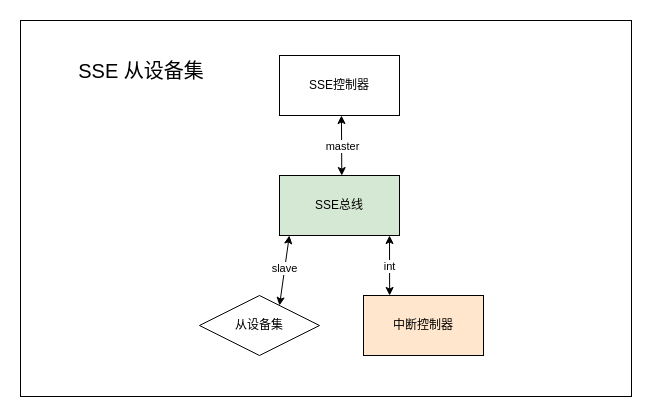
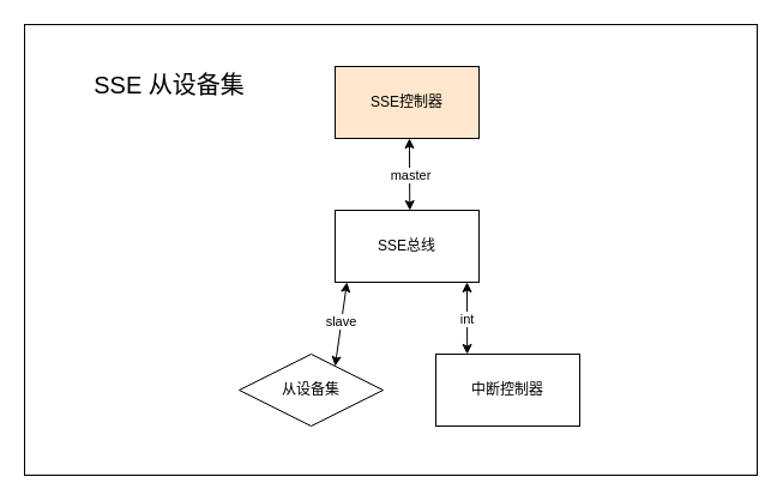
- <mxCell id="9" value="SSE控制器" style="rounded=0;whiteSpace=wrap;html=1;" vertex="1" parent="1"><mxGeometry x="279" y="55" width="120" height="60" as="geometry" /></mxCell>
+ <mxCell id="9" value="SSE控制器" style="rounded=0;whiteSpace=wrap;html=1;fillColor=#ffe6cc;" vertex="1" parent="1"><mxGeometry x="279" y="55" width="120" height="60" as="geometry" /></mxCell>
- <mxCell id="2" value="SSE总线" style="rounded=0;whiteSpace=wrap;html=1;fillColor=#d5e8d4;" vertex="1" parent="1"><mxGeometry x="279" y="175" width="120" height="60" as="geometry" /></mxCell>
+ <mxCell id="2" value="SSE总线" style="rounded=0;whiteSpace=wrap;html=1;" vertex="1" parent="1"><mxGeometry x="279" y="175" width="120" height="60" as="geometry" /></mxCell>
- <mxCell id="4" value="中断控制器" style="rounded=0;whiteSpace=wrap;html=1;fillColor=#ffe6cc;" vertex="1" parent="1"><mxGeometry x="363" y="295" width="120" height="60" as="geometry" /></mxCell>
+ <mxCell id="4" value="中断控制器" style="rounded=0;whiteSpace=wrap;html=1;" vertex="1" parent="1"><mxGeometry x="363" y="295" width="120" height="60" as="geometry" /></mxCell>
